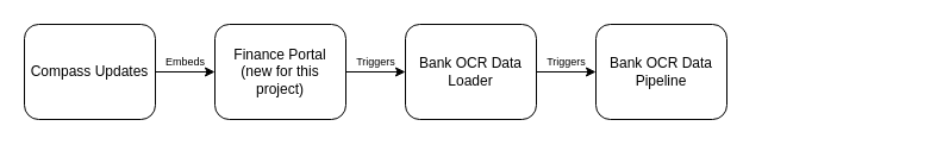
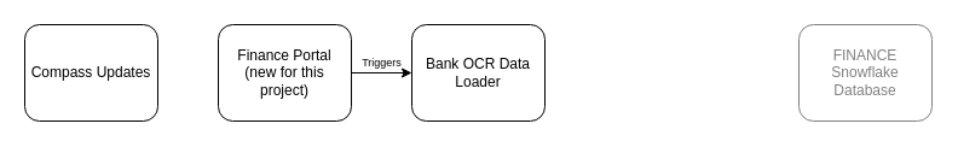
- <mxCell id="2" value="Embeds" style="edgeStyle=orthogonalEdgeStyle;rounded=0;orthogonalLoop=1;jettySize=auto;html=1;fontSize=9;labelPosition=center;verticalLabelPosition=top;align=center;verticalAlign=bottom;" edge="1" parent="1" source="3" target="5"><mxGeometry relative="1" as="geometry" /></mxCell>
- <mxCell id="6" value="Triggers" style="edgeStyle=orthogonalEdgeStyle;rounded=0;orthogonalLoop=1;jettySize=auto;html=1;fontSize=9;labelPosition=center;verticalLabelPosition=top;align=center;verticalAlign=bottom;" edge="1" parent="1" source="7" target="8"><mxGeometry relative="1" as="geometry" /></mxCell>
- <mxCell id="8" value="Bank OCR Data Pipeline" style="rounded=1;whiteSpace=wrap;html=1;" vertex="1" parent="1"><mxGeometry x="500" y="20" width="110" height="80" as="geometry" /></mxCell>
+ <mxCell id="9" value="FINANCE Snowflake Database" style="rounded=1;whiteSpace=wrap;html=1;strokeColor=#808080;fontColor=#808080;" vertex="1" parent="1"><mxGeometry x="660" y="20" width="110" height="80" as="geometry" /></mxCell>
